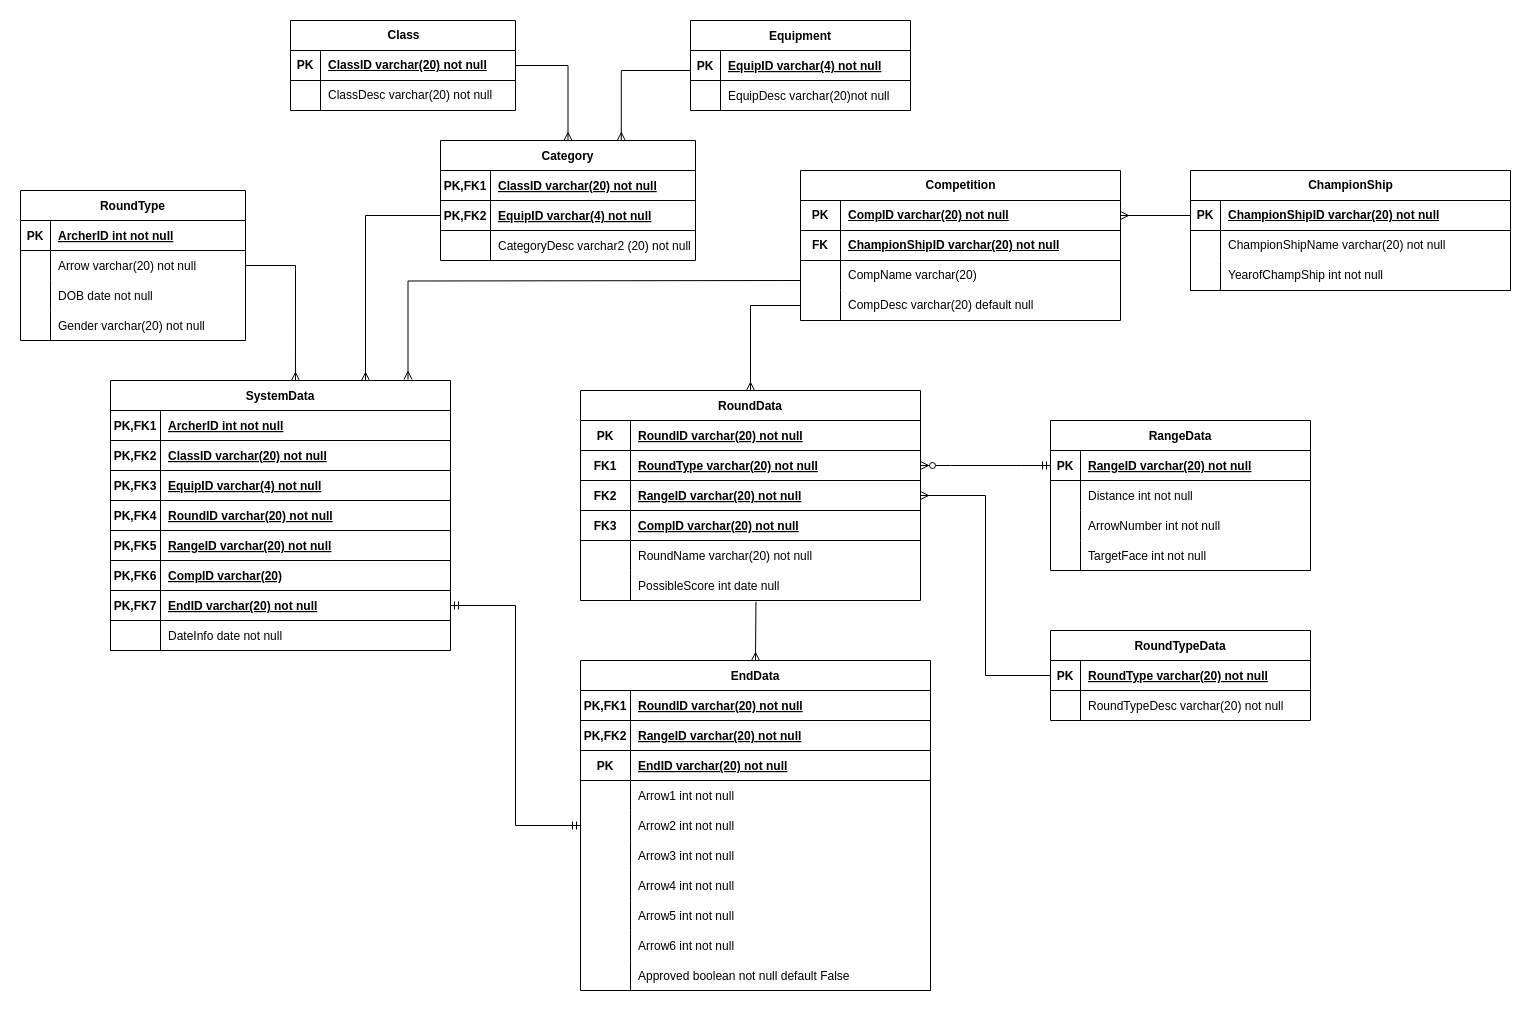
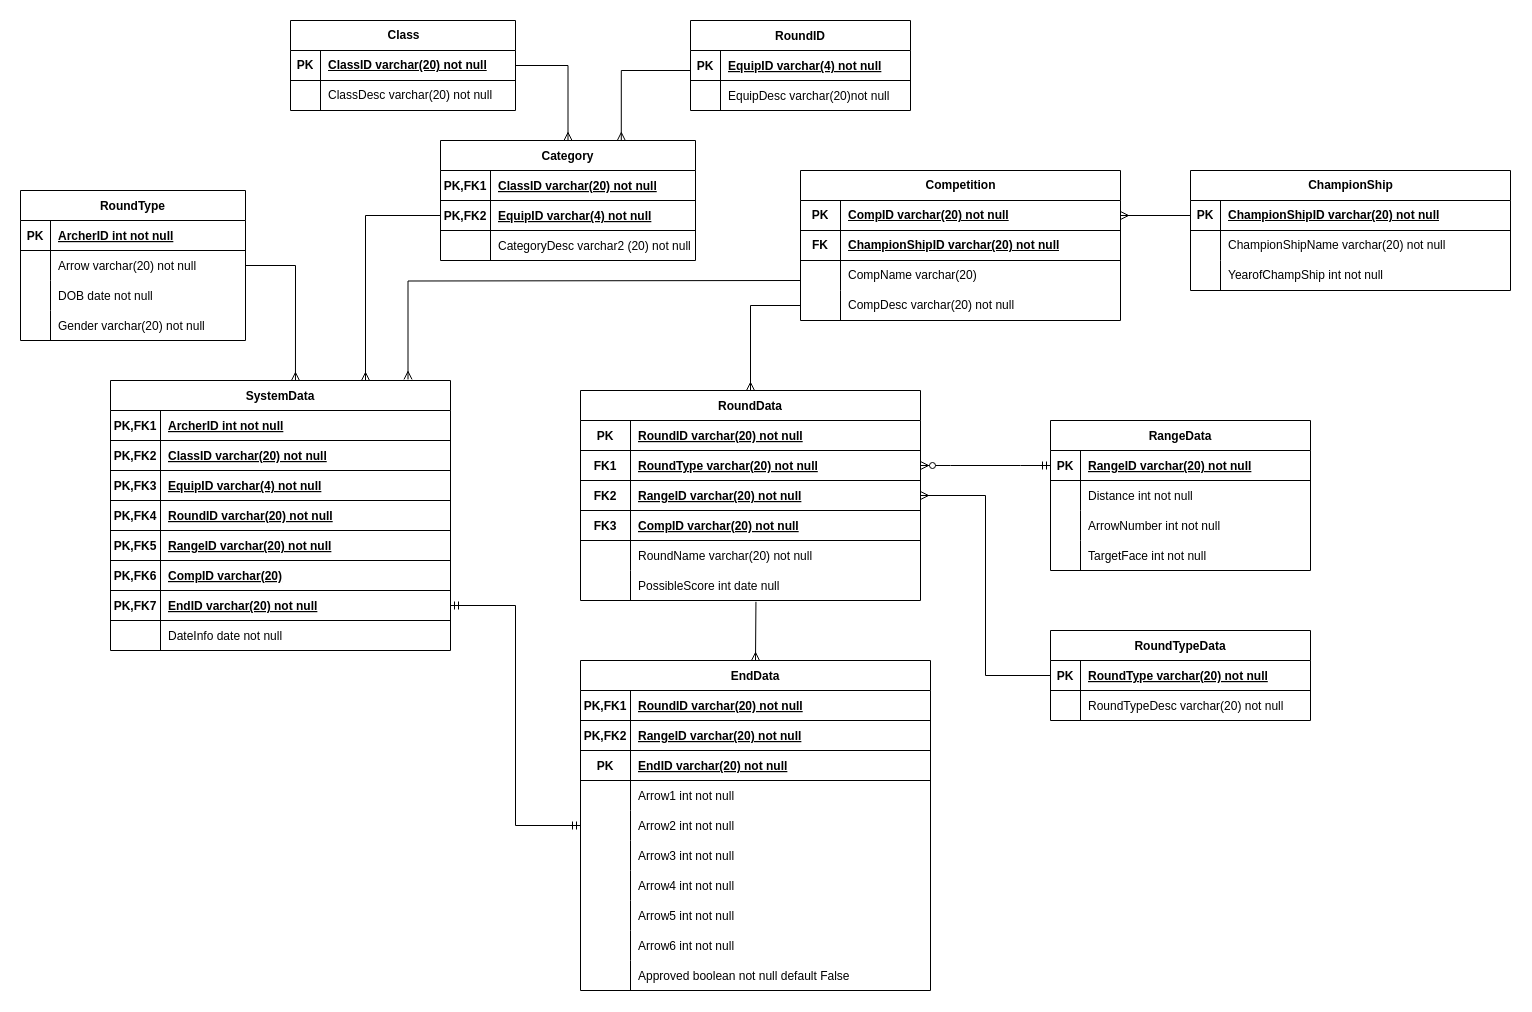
- <mxCell id="74" value="Equipment" style="shape=table;startSize=30;container=1;collapsible=1;childLayout=tableLayout;fixedRows=1;rowLines=0;fontStyle=1;align=center;resizeLast=1;" parent="1" vertex="1"><mxGeometry x="690" y="20" width="220" height="90" as="geometry"><mxRectangle x="-1020" y="-890" width="100" height="30" as="alternateBounds" /></mxGeometry></mxCell>
+ <mxCell id="74" value="RoundID" style="shape=table;startSize=30;container=1;collapsible=1;childLayout=tableLayout;fixedRows=1;rowLines=0;fontStyle=1;align=center;resizeLast=1;" parent="1" vertex="1"><mxGeometry x="690" y="20" width="220" height="90" as="geometry"><mxRectangle x="-1020" y="-890" width="100" height="30" as="alternateBounds" /></mxGeometry></mxCell>
- <mxCell id="142" value="CompDesc varchar(20) default null" style="shape=partialRectangle;connectable=0;fillColor=none;top=0;left=0;bottom=0;right=0;align=left;spacingLeft=6;overflow=hidden;whiteSpace=wrap;html=1;" parent="140" vertex="1"><mxGeometry x="40" width="280" height="30" as="geometry"><mxRectangle width="280" height="30" as="alternateBounds" /></mxGeometry></mxCell>
+ <mxCell id="142" value="CompDesc varchar(20) not null" style="shape=partialRectangle;connectable=0;fillColor=none;top=0;left=0;bottom=0;right=0;align=left;spacingLeft=6;overflow=hidden;whiteSpace=wrap;html=1;" parent="140" vertex="1"><mxGeometry x="40" width="280" height="30" as="geometry"><mxRectangle width="280" height="30" as="alternateBounds" /></mxGeometry></mxCell>
